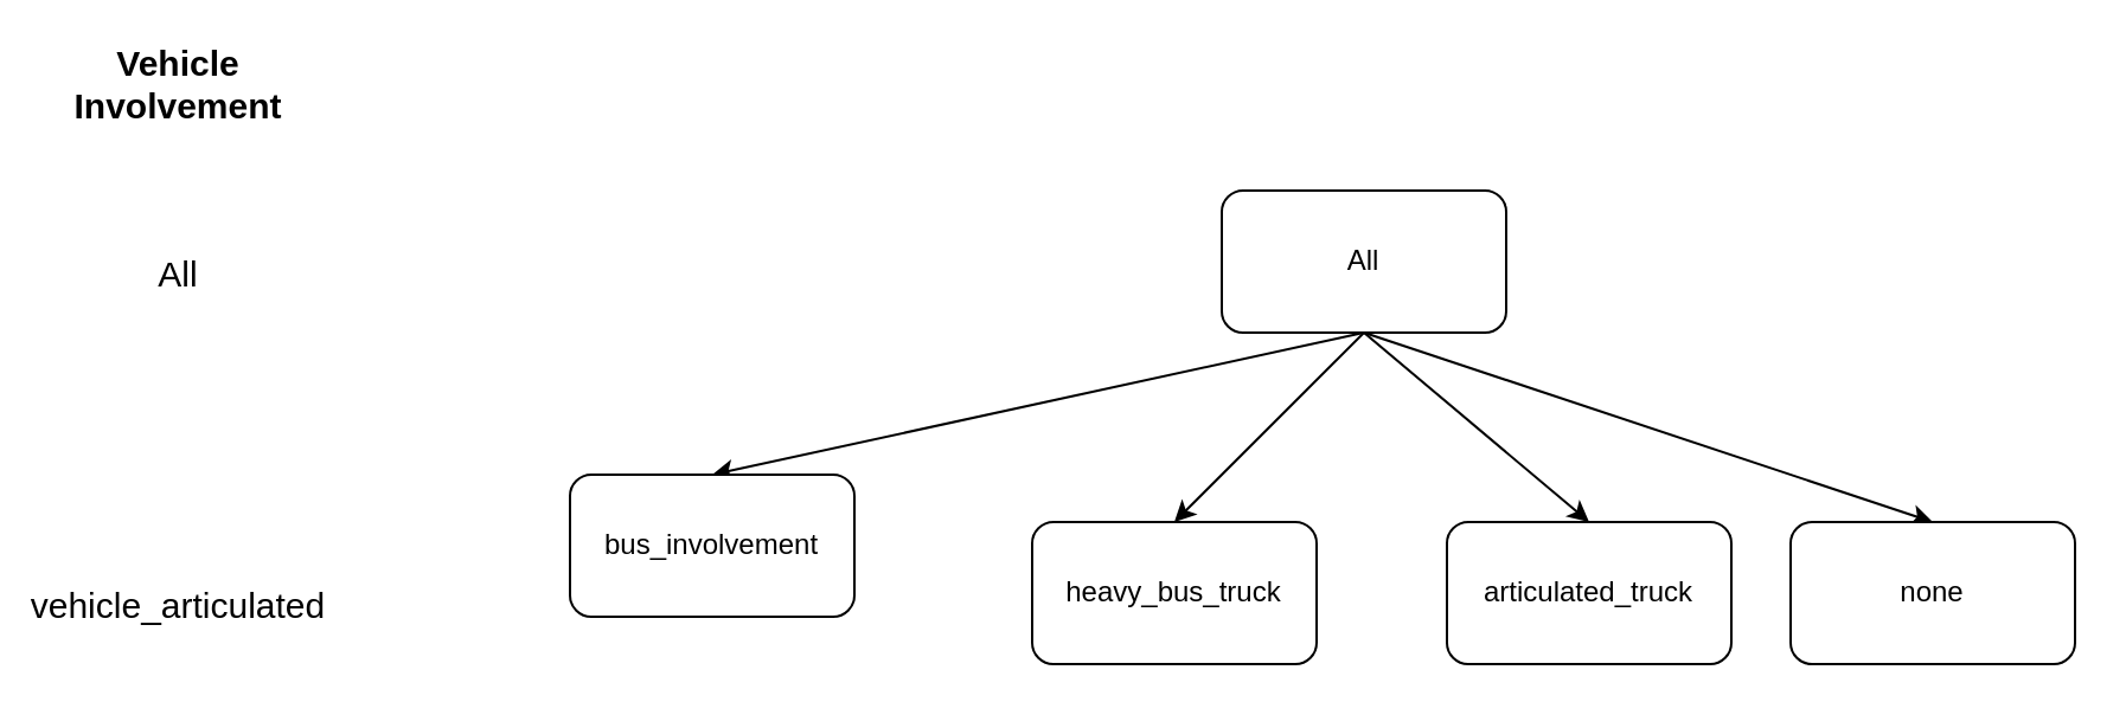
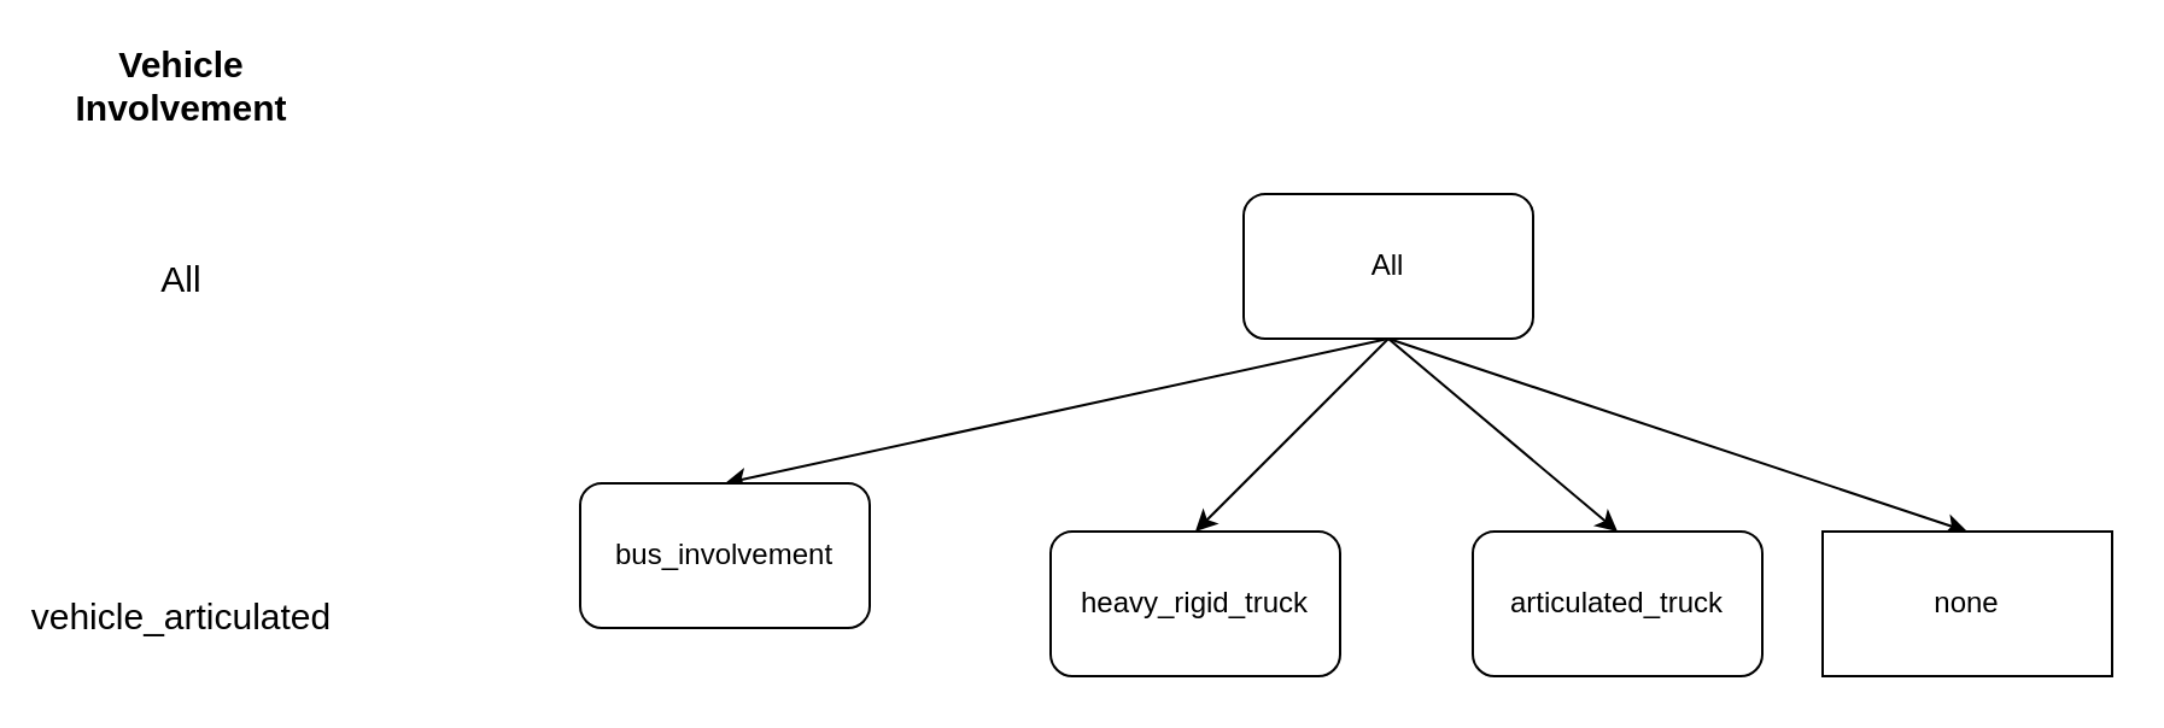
- <mxCell id="12" value="heavy_bus_truck" style="rounded=1;whiteSpace=wrap;html=1;" parent="1" vertex="1"><mxGeometry x="435" y="220" width="120" height="60" as="geometry" /></mxCell>
+ <mxCell id="12" value="heavy_rigid_truck" style="rounded=1;whiteSpace=wrap;html=1;" parent="1" vertex="1"><mxGeometry x="435" y="220" width="120" height="60" as="geometry" /></mxCell>
- <mxCell id="13" value="none" style="rounded=1;whiteSpace=wrap;html=1;" vertex="1" parent="1"><mxGeometry x="755" y="220" width="120" height="60" as="geometry" /></mxCell>
+ <mxCell id="13" value="none" style="whiteSpace=wrap;html=1;rounded=0;" vertex="1" parent="1"><mxGeometry x="755" y="220" width="120" height="60" as="geometry" /></mxCell>
